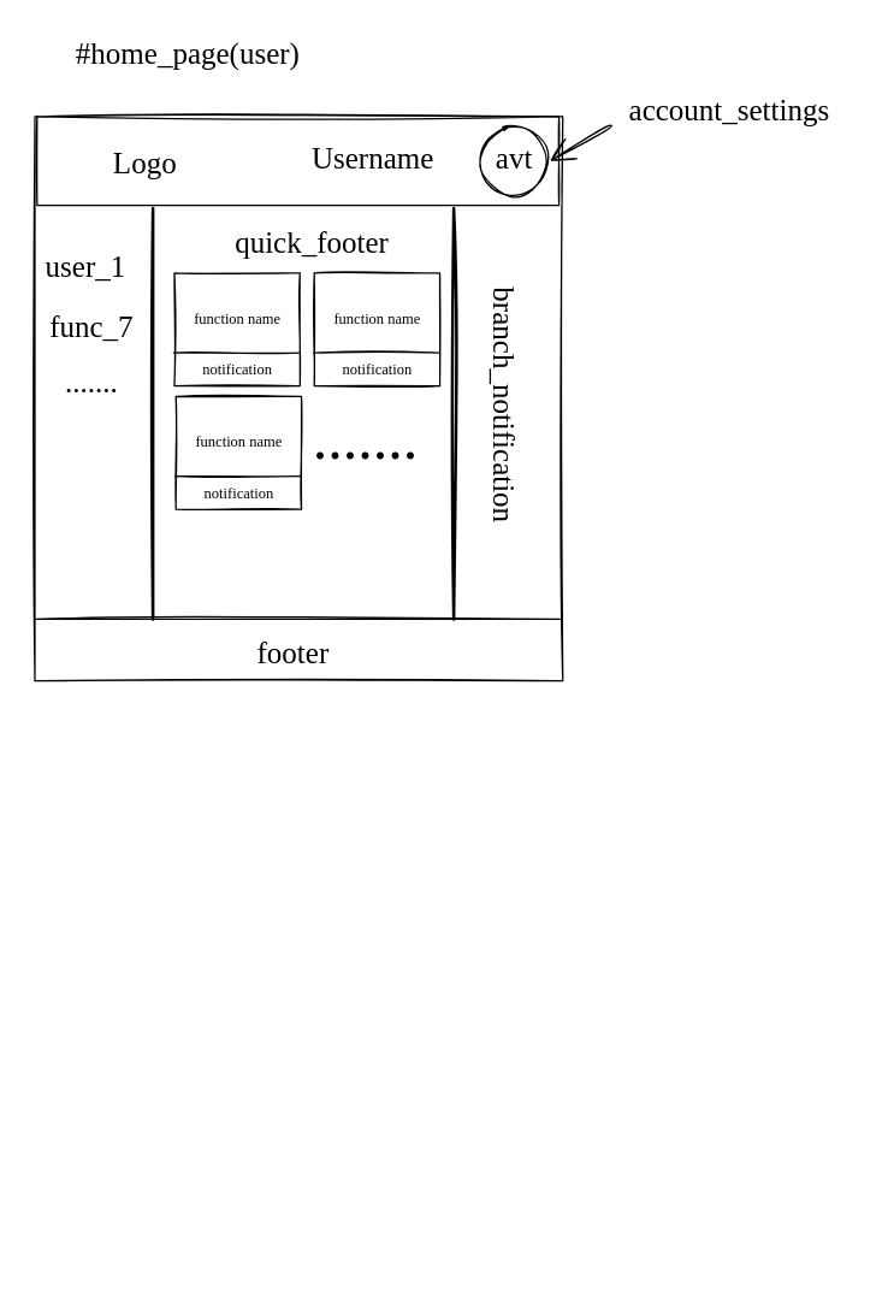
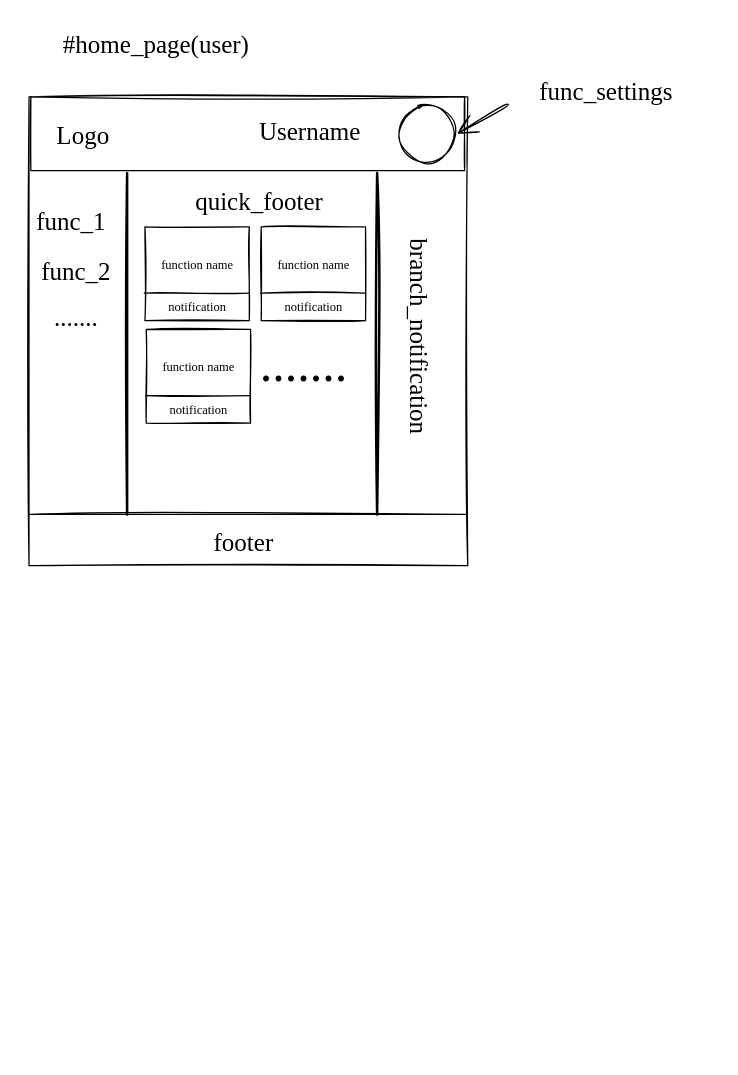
- <mxCell id="11" value="&lt;span id=&quot;selected_text&quot;&gt;&lt;/span&gt;account_settings" style="text;html=1;align=center;verticalAlign=middle;resizable=0;points=[];autosize=1;strokeColor=none;fillColor=none;hachureGap=4;fontFamily=Architects Daughter;fontSource=https%3A%2F%2Ffonts.googleapis.com%2Fcss%3Ffamily%3DArchitects%2BDaughter;fontSize=20;sketch=1;" parent="1" vertex="1"><mxGeometry x="399" y="58" width="169" height="28" as="geometry" /></mxCell>
+ <mxCell id="11" value="&lt;span id=&quot;selected_text&quot;&gt;&lt;/span&gt;func_settings" style="text;html=1;align=center;verticalAlign=middle;resizable=0;points=[];autosize=1;strokeColor=none;fillColor=none;hachureGap=4;fontFamily=Architects Daughter;fontSource=https%3A%2F%2Ffonts.googleapis.com%2Fcss%3Ffamily%3DArchitects%2BDaughter;fontSize=20;sketch=1;" parent="1" vertex="1"><mxGeometry x="399" y="58" width="169" height="28" as="geometry" /></mxCell>
- <mxCell id="7" value="avt" style="text;html=1;align=center;verticalAlign=middle;resizable=0;points=[];autosize=1;strokeColor=none;fillColor=none;hachureGap=4;fontFamily=Architects Daughter;fontSource=https%3A%2F%2Ffonts.googleapis.com%2Fcss%3Ffamily%3DArchitects%2BDaughter;fontSize=20;sketch=1;" parent="1" vertex="1"><mxGeometry x="321.5" y="90" width="39" height="28" as="geometry" /></mxCell>
- <mxCell id="18" value="Logo" style="text;strokeColor=none;fillColor=none;html=1;align=center;verticalAlign=middle;whiteSpace=wrap;rounded=0;hachureGap=4;fontFamily=Architects Daughter;fontSource=https%3A%2F%2Ffonts.googleapis.com%2Fcss%3Ffamily%3DArchitects%2BDaughter;fontSize=20;sketch=1;" vertex="1" parent="1"><mxGeometry x="66" y="91.5" width="60" height="30" as="geometry" /></mxCell>
+ <mxCell id="18" value="Logo" style="text;strokeColor=none;fillColor=none;html=1;align=center;verticalAlign=middle;whiteSpace=wrap;rounded=0;hachureGap=4;fontFamily=Architects Daughter;fontSource=https%3A%2F%2Ffonts.googleapis.com%2Fcss%3Ffamily%3DArchitects%2BDaughter;fontSize=20;sketch=1;" vertex="1" parent="1"><mxGeometry x="36" y="91.5" width="60" height="30" as="geometry" /></mxCell>
- <mxCell id="13" value="&lt;span id=&quot;selected_text&quot;&gt;&lt;/span&gt;user_1" style="text;html=1;align=center;verticalAlign=middle;resizable=0;points=[];autosize=1;strokeColor=none;fillColor=none;hachureGap=4;fontFamily=Architects Daughter;fontSource=https%3A%2F%2Ffonts.googleapis.com%2Fcss%3Ffamily%3DArchitects%2BDaughter;fontSize=20;sketch=1;" parent="1" vertex="1"><mxGeometry x="20" y="162" width="71" height="28" as="geometry" /></mxCell>
+ <mxCell id="13" value="&lt;span id=&quot;selected_text&quot;&gt;&lt;/span&gt;func_1" style="text;html=1;align=center;verticalAlign=middle;resizable=0;points=[];autosize=1;strokeColor=none;fillColor=none;hachureGap=4;fontFamily=Architects Daughter;fontSource=https%3A%2F%2Ffonts.googleapis.com%2Fcss%3Ffamily%3DArchitects%2BDaughter;fontSize=20;sketch=1;" parent="1" vertex="1"><mxGeometry x="20" y="162" width="71" height="28" as="geometry" /></mxCell>
- <mxCell id="14" value="&lt;span id=&quot;selected_text&quot;&gt;&lt;/span&gt;&lt;span id=&quot;selected_text&quot;&gt;&lt;/span&gt;func_7" style="text;html=1;align=center;verticalAlign=middle;resizable=0;points=[];autosize=1;strokeColor=none;fillColor=none;hachureGap=4;fontFamily=Architects Daughter;fontSource=https%3A%2F%2Ffonts.googleapis.com%2Fcss%3Ffamily%3DArchitects%2BDaughter;fontSize=20;sketch=1;" parent="1" vertex="1"><mxGeometry x="20" y="202" width="80" height="28" as="geometry" /></mxCell>
+ <mxCell id="14" value="&lt;span id=&quot;selected_text&quot;&gt;&lt;/span&gt;&lt;span id=&quot;selected_text&quot;&gt;&lt;/span&gt;func_2" style="text;html=1;align=center;verticalAlign=middle;resizable=0;points=[];autosize=1;strokeColor=none;fillColor=none;hachureGap=4;fontFamily=Architects Daughter;fontSource=https%3A%2F%2Ffonts.googleapis.com%2Fcss%3Ffamily%3DArchitects%2BDaughter;fontSize=20;sketch=1;" parent="1" vertex="1"><mxGeometry x="20" y="202" width="80" height="28" as="geometry" /></mxCell>
